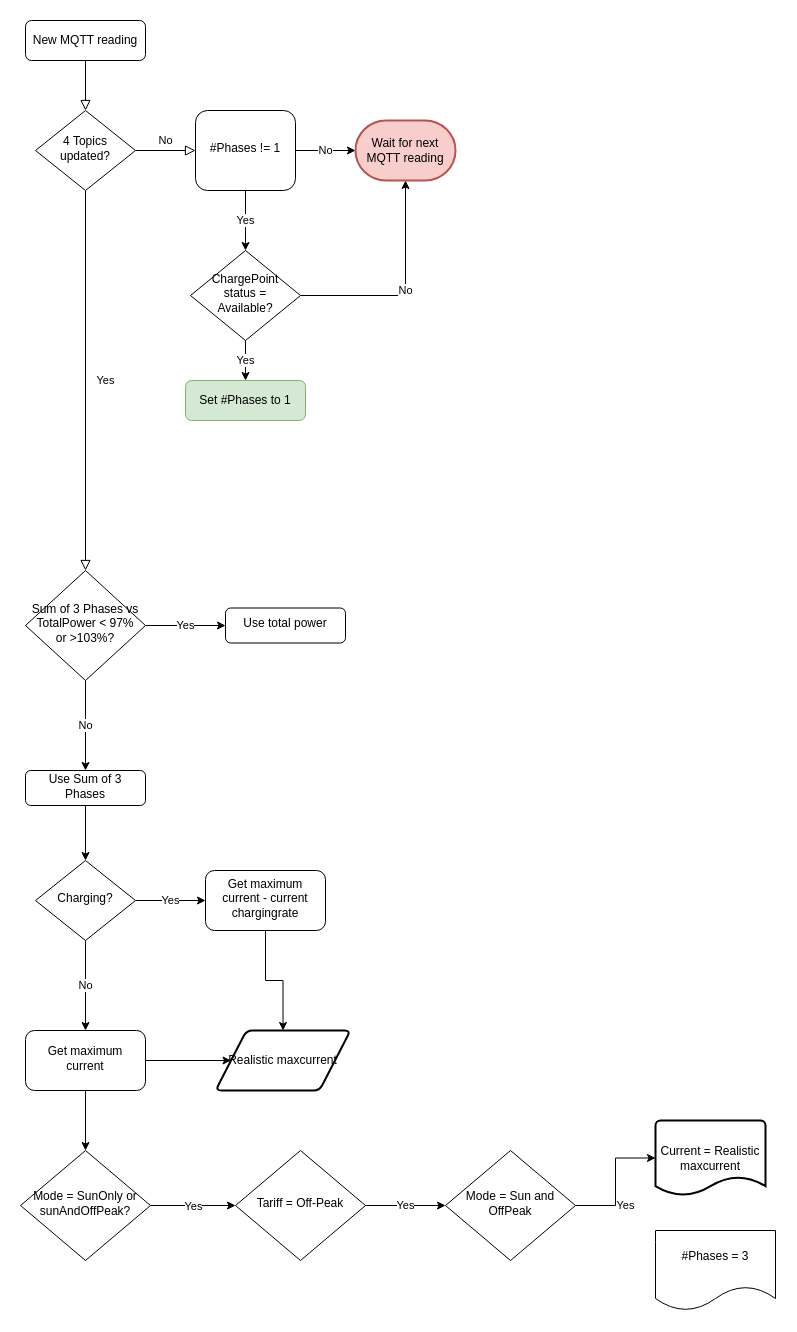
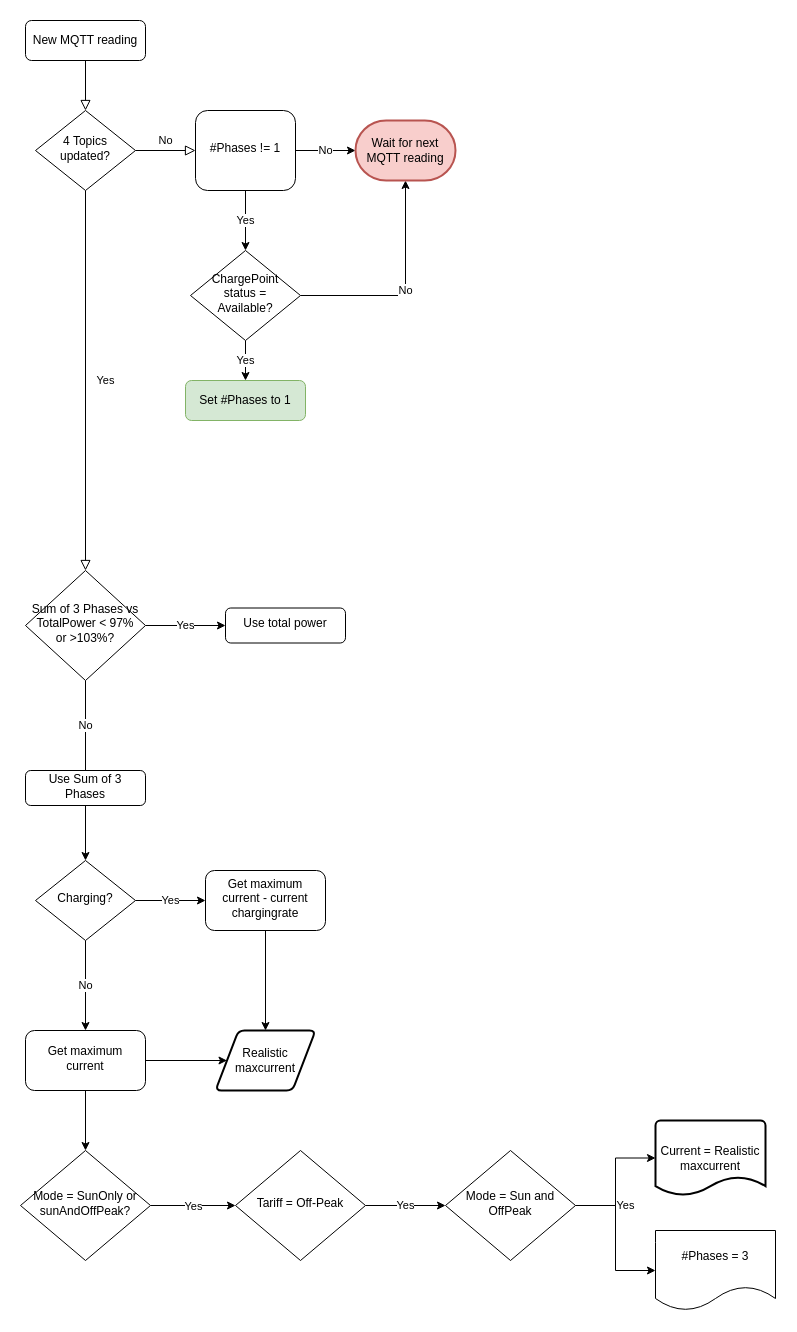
- <mxCell id="16" value="No" style="edgeStyle=orthogonalEdgeStyle;rounded=0;orthogonalLoop=1;jettySize=auto;html=1;" parent="1" source="17" target="20" edge="1"><mxGeometry relative="1" as="geometry" /></mxCell>
+ <mxCell id="16" value="No" style="edgeStyle=orthogonalEdgeStyle;rounded=0;orthogonalLoop=1;jettySize=auto;html=1;endArrow=none;" parent="1" source="17" target="20" edge="1"><mxGeometry relative="1" as="geometry" /></mxCell>
- <mxCell id="31" value="Realistic maxcurrent" style="shape=parallelogram;html=1;strokeWidth=2;perimeter=parallelogramPerimeter;whiteSpace=wrap;rounded=1;arcSize=12;size=0.23;" parent="1" vertex="1"><mxGeometry x="215" y="1030" width="135" height="60" as="geometry" /></mxCell>
+ <mxCell id="31" value="Realistic maxcurrent" style="shape=parallelogram;html=1;strokeWidth=2;perimeter=parallelogramPerimeter;whiteSpace=wrap;rounded=1;arcSize=12;size=0.23;" parent="1" vertex="1"><mxGeometry x="215" y="1030" width="100" height="60" as="geometry" /></mxCell>
+ <mxCell id="35" value="" style="edgeStyle=orthogonalEdgeStyle;rounded=0;orthogonalLoop=1;jettySize=auto;html=1;" parent="1" source="36" target="38" edge="1"><mxGeometry relative="1" as="geometry" /></mxCell>
